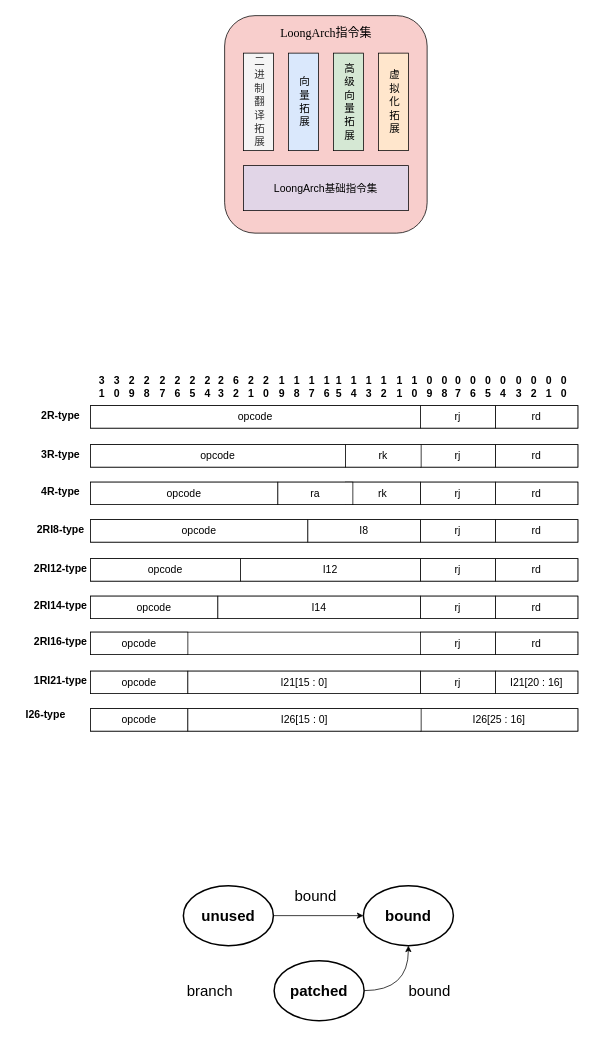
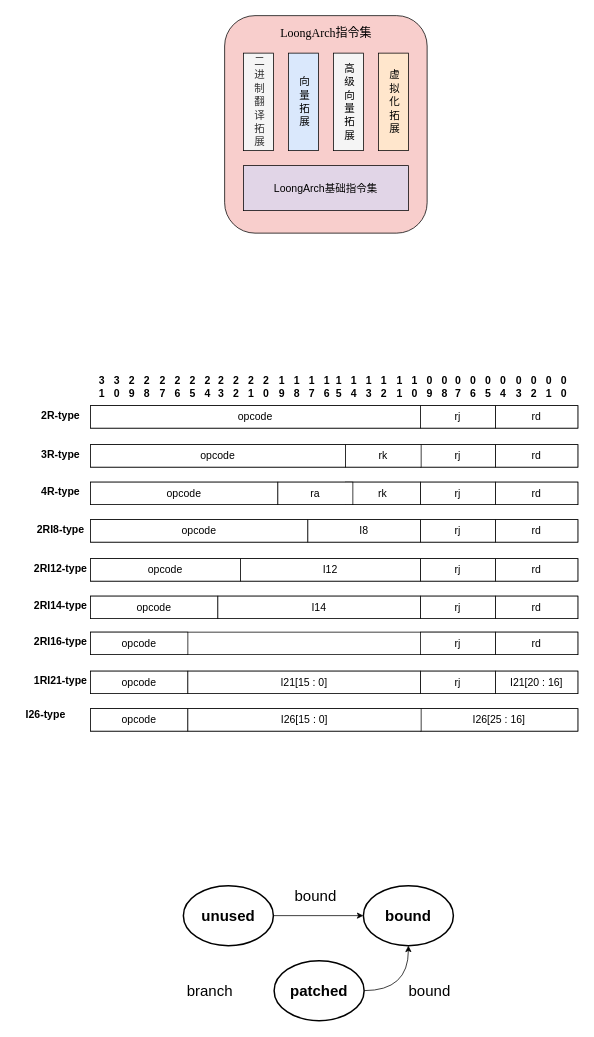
- <mxCell id="5" value="&lt;font style=&quot;font-size: 14px;&quot;&gt;高 级 向 量 拓 展&lt;/font&gt;" style="rounded=0;whiteSpace=wrap;html=1;direction=east;flipH=1;flipV=0;textDirection=vertical-lr;fillColor=#d5e8d4;strokeColor=default;" parent="1" vertex="1"><mxGeometry x="444" y="70" width="40" height="130" as="geometry" /></mxCell>
+ <mxCell id="5" value="&lt;font style=&quot;font-size: 14px;&quot;&gt;高 级 向 量 拓 展&lt;/font&gt;" style="rounded=0;whiteSpace=wrap;html=1;direction=east;flipH=1;flipV=0;textDirection=vertical-lr;fillColor=#f5f5f5;strokeColor=default;" parent="1" vertex="1"><mxGeometry x="444" y="70" width="40" height="130" as="geometry" /></mxCell>
- <mxCell id="31" value="&lt;div&gt;6&lt;/div&gt;&lt;div&gt;2&lt;/div&gt;" style="text;html=1;align=center;verticalAlign=middle;resizable=0;points=[];autosize=1;strokeColor=none;fillColor=none;fontStyle=1;fontSize=14;" parent="1" vertex="1"><mxGeometry x="299" y="490" width="30" height="50" as="geometry" /></mxCell>
+ <mxCell id="31" value="&lt;div&gt;2&lt;/div&gt;&lt;div&gt;2&lt;/div&gt;" style="text;html=1;align=center;verticalAlign=middle;resizable=0;points=[];autosize=1;strokeColor=none;fillColor=none;fontStyle=1;fontSize=14;" parent="1" vertex="1"><mxGeometry x="299" y="490" width="30" height="50" as="geometry" /></mxCell>
